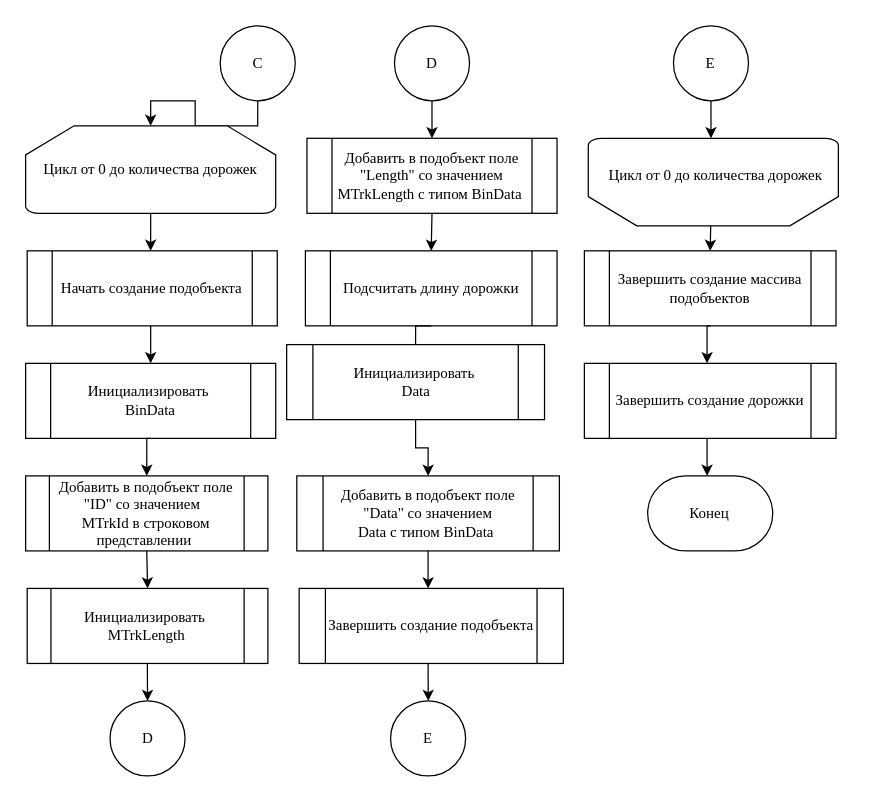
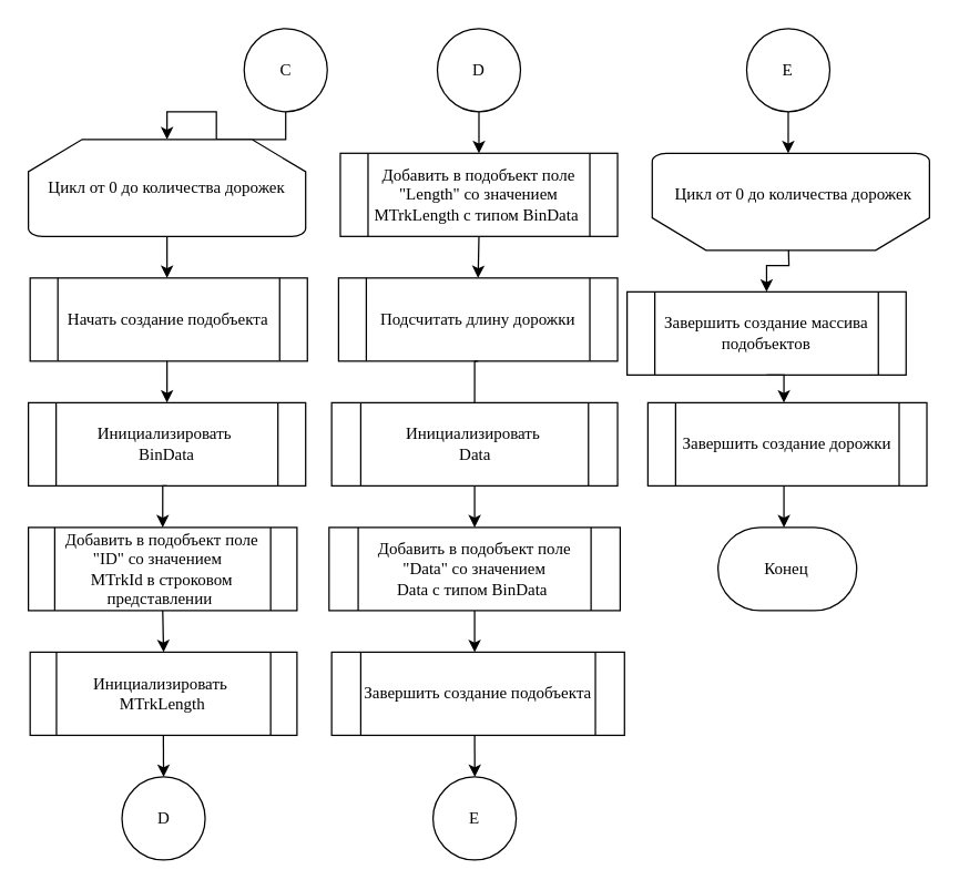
- <mxCell id="25" value="&lt;div style=&quot;&quot;&gt;Завершить создание массива подобъектов&lt;br&gt;&lt;/div&gt;&lt;div style=&quot;text-align: start;&quot;&gt;&lt;/div&gt;" style="shape=process;whiteSpace=wrap;html=1;backgroundOutline=1;fontFamily=Times New Roman;fontSize=12;strokeWidth=1;" vertex="1" parent="1"><mxGeometry x="466.87" y="200" width="201.25" height="60" as="geometry" /></mxCell>
+ <mxCell id="25" value="&lt;div style=&quot;&quot;&gt;Завершить создание массива подобъектов&lt;br&gt;&lt;/div&gt;&lt;div style=&quot;text-align: start;&quot;&gt;&lt;/div&gt;" style="shape=process;whiteSpace=wrap;html=1;backgroundOutline=1;fontFamily=Times New Roman;fontSize=12;strokeWidth=1;" vertex="1" parent="1"><mxGeometry x="451.87" y="210" width="201.25" height="60" as="geometry" /></mxCell>
- <mxCell id="15" value="&lt;div style=&quot;&quot;&gt;Инициализировать&amp;nbsp;&lt;/div&gt;Data&lt;div style=&quot;text-align: start;&quot;&gt;&lt;/div&gt;" style="shape=process;whiteSpace=wrap;html=1;backgroundOutline=1;fontFamily=Times New Roman;fontSize=12;strokeWidth=1;" vertex="1" parent="1"><mxGeometry x="228.75" y="275" width="206.25" height="60" as="geometry" /></mxCell>
+ <mxCell id="15" value="&lt;div style=&quot;&quot;&gt;Инициализировать&amp;nbsp;&lt;/div&gt;Data&lt;div style=&quot;text-align: start;&quot;&gt;&lt;/div&gt;" style="shape=process;whiteSpace=wrap;html=1;backgroundOutline=1;fontFamily=Times New Roman;fontSize=12;strokeWidth=1;" vertex="1" parent="1"><mxGeometry x="238.75" y="290" width="206.25" height="60" as="geometry" /></mxCell>
